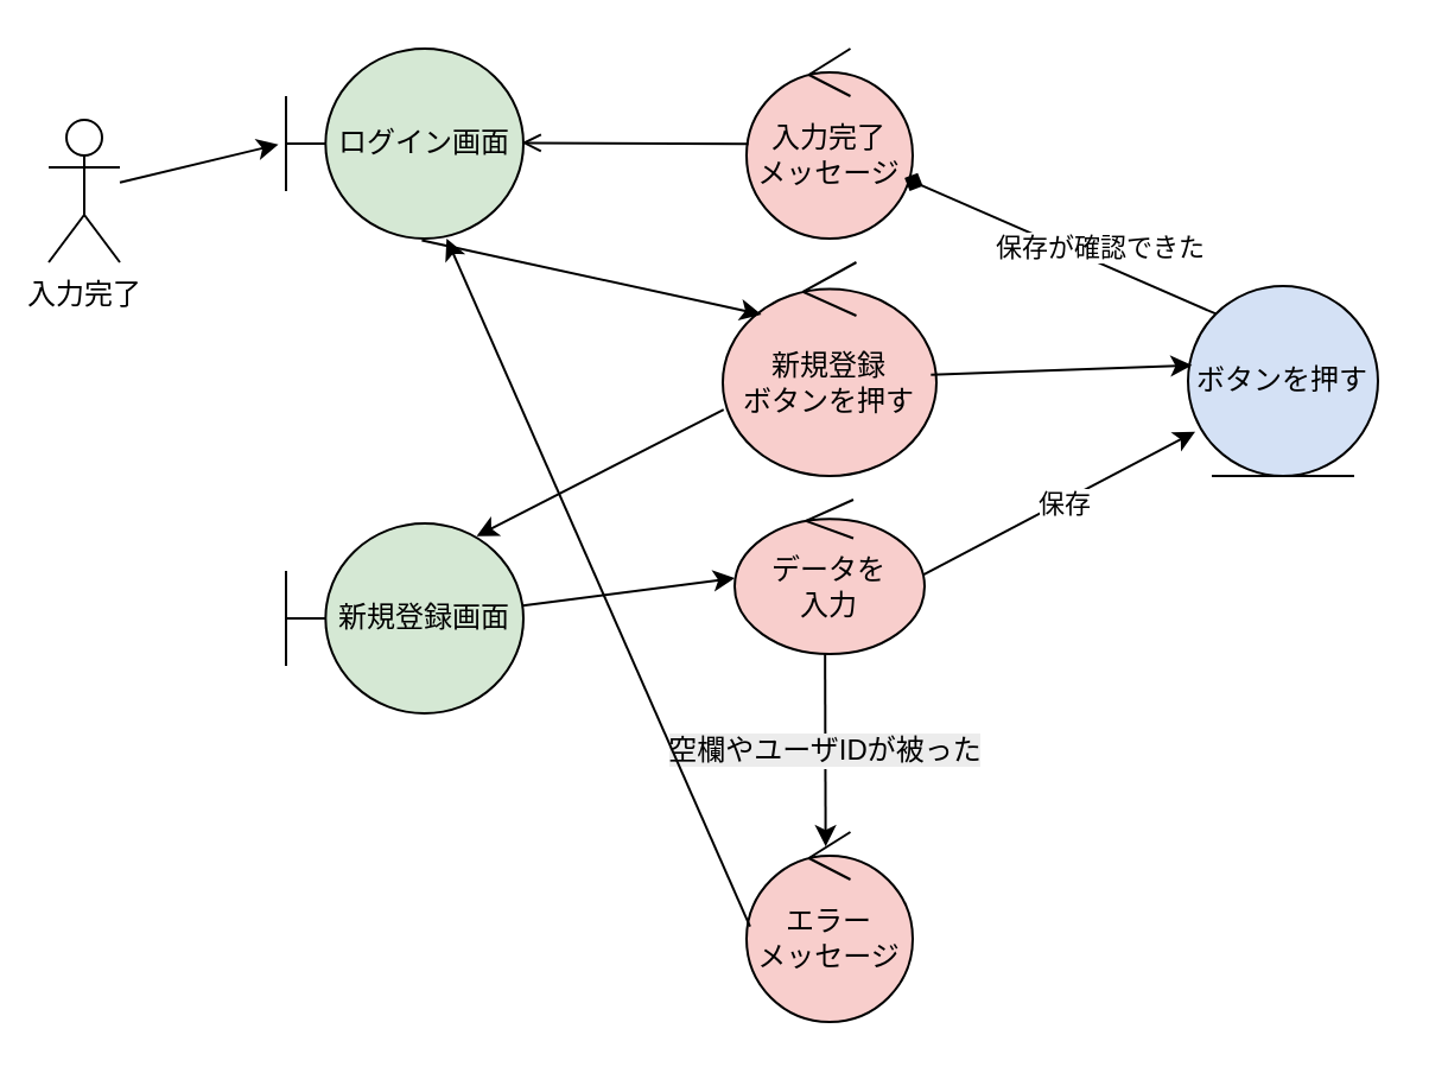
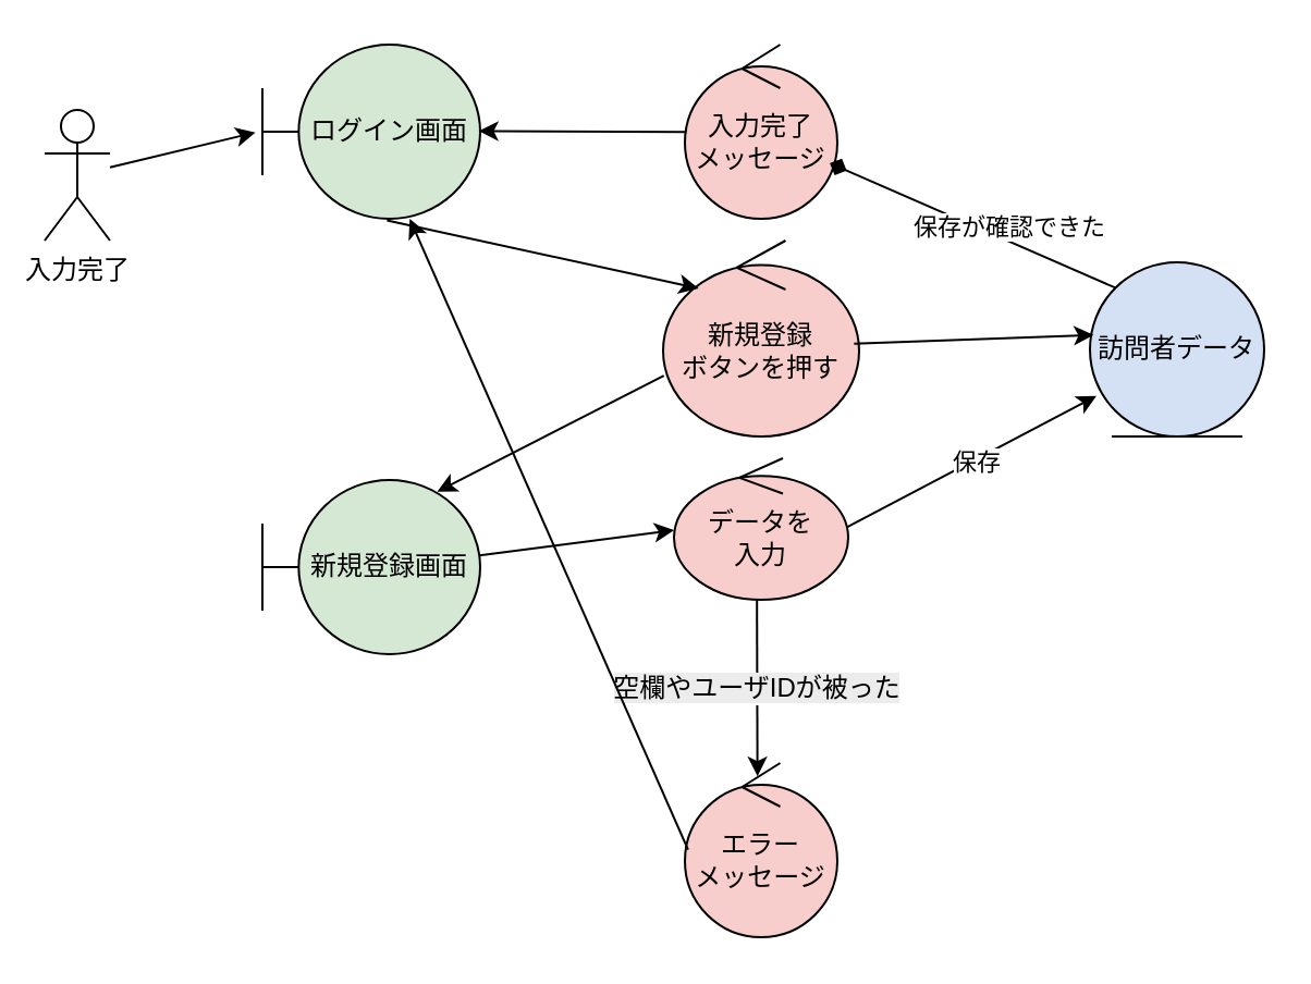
- <mxCell id="19" value="" style="endArrow=open;html=1;rounded=0;entryX=0.993;entryY=0.496;entryDx=0;entryDy=0;entryPerimeter=0;exitX=0.011;exitY=0.502;exitDx=0;exitDy=0;exitPerimeter=0;" parent="1" source="18" target="5" edge="1"><mxGeometry width="50" height="50" relative="1" as="geometry"><mxPoint x="314" y="60" as="sourcePoint" /><mxPoint x="300" y="100" as="targetPoint" /></mxGeometry></mxCell>
+ <mxCell id="19" value="" style="endArrow=classic;html=1;rounded=0;entryX=0.993;entryY=0.496;entryDx=0;entryDy=0;entryPerimeter=0;exitX=0.011;exitY=0.502;exitDx=0;exitDy=0;exitPerimeter=0;" parent="1" source="18" target="5" edge="1"><mxGeometry width="50" height="50" relative="1" as="geometry"><mxPoint x="314" y="60" as="sourcePoint" /><mxPoint x="300" y="100" as="targetPoint" /></mxGeometry></mxCell>
- <mxCell id="3" value="ボタンを押す" style="ellipse;shape=umlEntity;whiteSpace=wrap;html=1;fillColor=#D4E1F5;" parent="1" vertex="1"><mxGeometry x="500" y="120" width="80" height="80" as="geometry" /></mxCell>
+ <mxCell id="3" value="訪問者データ" style="ellipse;shape=umlEntity;whiteSpace=wrap;html=1;fillColor=#D4E1F5;" parent="1" vertex="1"><mxGeometry x="500" y="120" width="80" height="80" as="geometry" /></mxCell>
